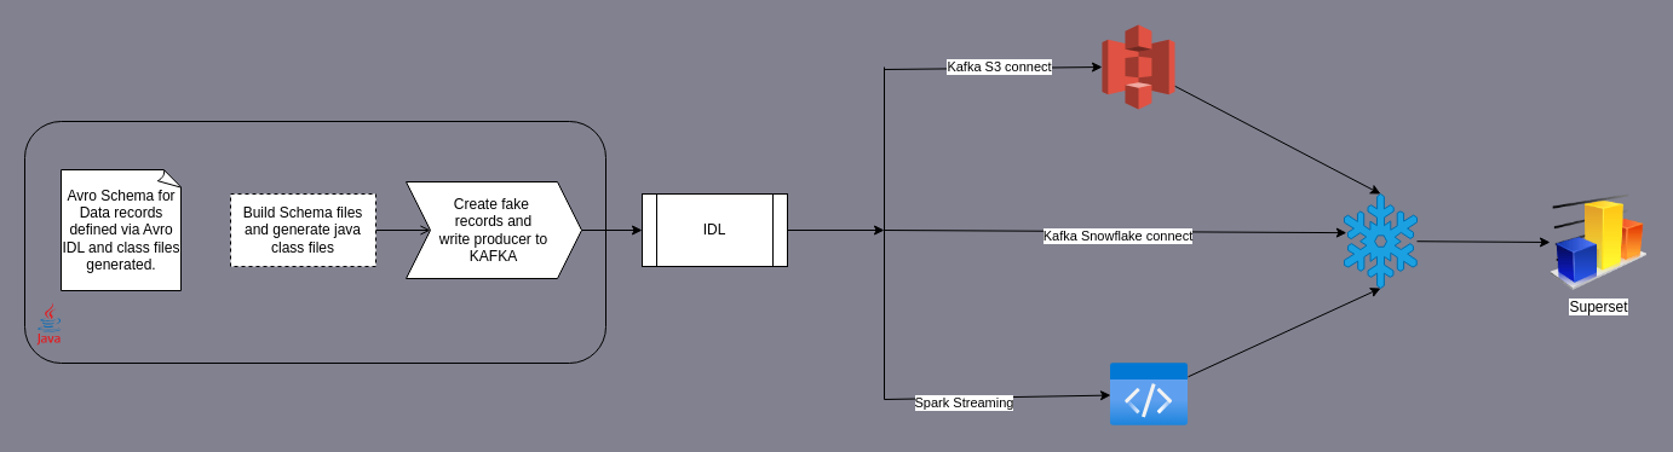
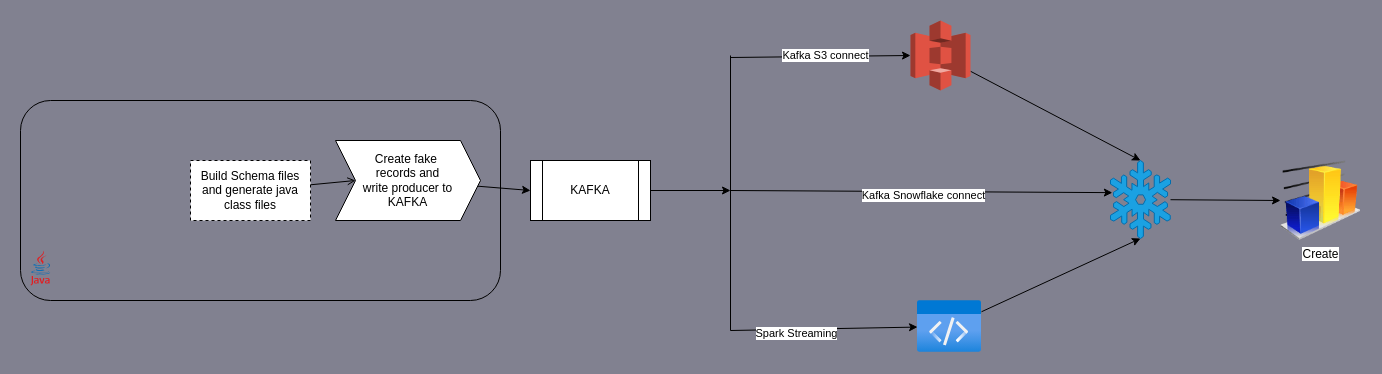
- <mxCell id="3" value="Avro Schema for Data records defined via Avro IDL and class files generated." style="whiteSpace=wrap;html=1;shape=mxgraph.basic.document" parent="1" vertex="1"><mxGeometry x="50" y="140" width="100" height="100" as="geometry" /></mxCell>
- <mxCell id="7" value="Create fake&amp;nbsp;&lt;br&gt;records and&lt;br&gt;write producer to&lt;br&gt;KAFKA" style="shape=step;perimeter=stepPerimeter;whiteSpace=wrap;html=1;fixedSize=1;" parent="1" vertex="1"><mxGeometry x="335" y="150" width="145" height="80" as="geometry" /></mxCell>
+ <mxCell id="7" value="Create fake&amp;nbsp;&lt;br&gt;records and&lt;br&gt;write producer to&lt;br&gt;KAFKA" style="shape=step;perimeter=stepPerimeter;whiteSpace=wrap;html=1;fixedSize=1;" parent="1" vertex="1"><mxGeometry x="335" y="140" width="145" height="80" as="geometry" /></mxCell>
- <mxCell id="10" value="IDL" style="shape=process;whiteSpace=wrap;html=1;backgroundOutline=1;fillColor=default;" parent="1" vertex="1"><mxGeometry x="530" y="160" width="120" height="60" as="geometry" /></mxCell>
+ <mxCell id="10" value="KAFKA" style="shape=process;whiteSpace=wrap;html=1;backgroundOutline=1;fillColor=default;" parent="1" vertex="1"><mxGeometry x="530" y="160" width="120" height="60" as="geometry" /></mxCell>
- <mxCell id="24" value="Superset" style="image;html=1;image=img/lib/clip_art/finance/Graph_128x128.png;fillColor=default;" parent="1" vertex="1"><mxGeometry x="1280" y="160" width="80" height="80" as="geometry" /></mxCell>
+ <mxCell id="24" value="Create" style="image;html=1;image=img/lib/clip_art/finance/Graph_128x128.png;fillColor=default;" parent="1" vertex="1"><mxGeometry x="1280" y="160" width="80" height="80" as="geometry" /></mxCell>
